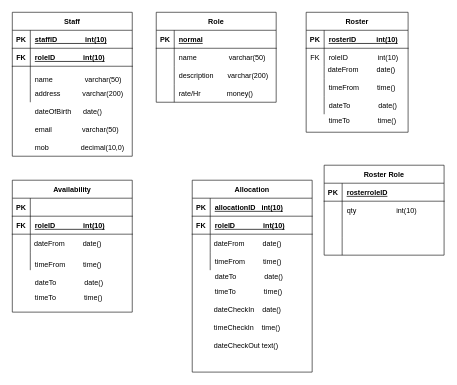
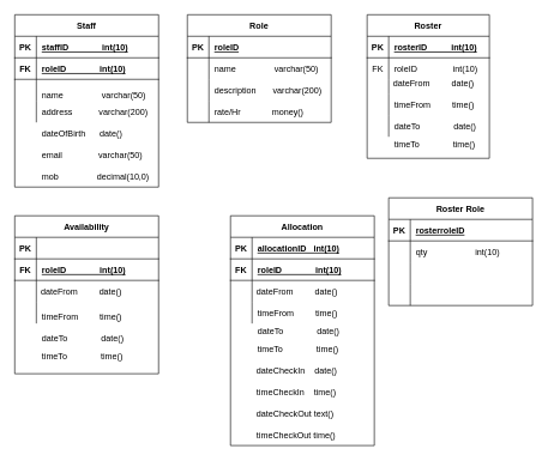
- <mxCell id="18" value="normal" style="shape=partialRectangle;connectable=0;fillColor=none;top=0;left=0;bottom=0;right=0;align=left;spacingLeft=6;fontStyle=5;overflow=hidden;" parent="16" vertex="1"><mxGeometry x="30" width="170" height="30" as="geometry" /></mxCell>
+ <mxCell id="18" value="roleID" style="shape=partialRectangle;connectable=0;fillColor=none;top=0;left=0;bottom=0;right=0;align=left;spacingLeft=6;fontStyle=5;overflow=hidden;" parent="16" vertex="1"><mxGeometry x="30" width="170" height="30" as="geometry" /></mxCell>
+ <mxCell id="100" value="timeCheckOut time()" style="shape=partialRectangle;connectable=0;fillColor=none;top=0;left=0;bottom=0;right=0;align=left;spacingLeft=6;overflow=hidden;" vertex="1" parent="98"><mxGeometry x="28.5" width="161.5" height="30" as="geometry" /></mxCell>
